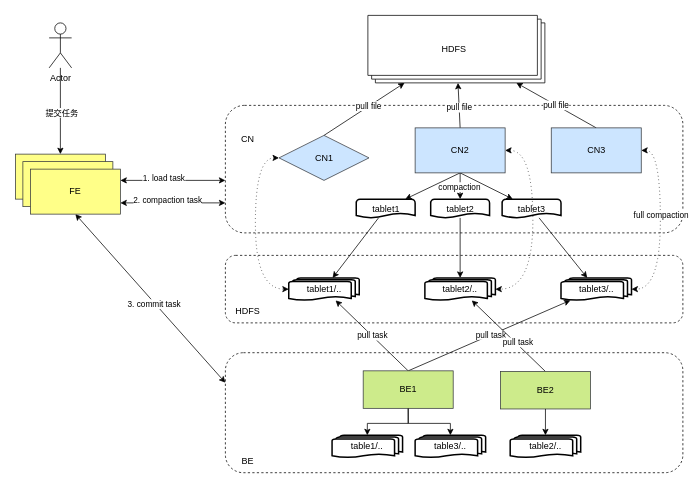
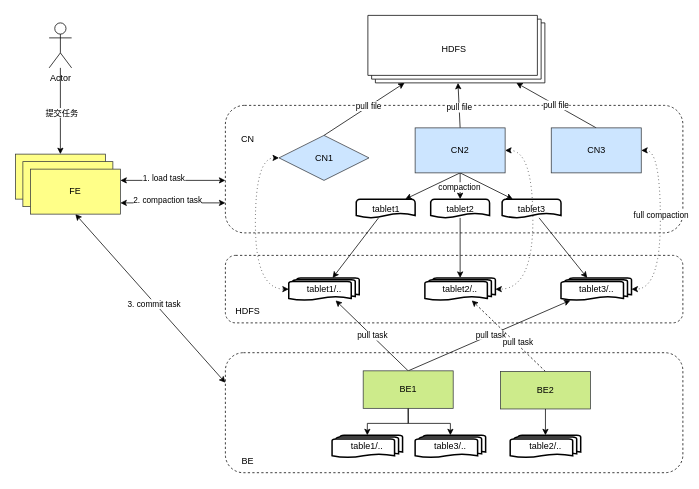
- <mxCell id="25" style="rounded=0;orthogonalLoop=1;jettySize=auto;html=1;exitX=0.5;exitY=0;exitDx=0;exitDy=0;" parent="1" source="27" target="17" edge="1"><mxGeometry relative="1" as="geometry" /></mxCell>
+ <mxCell id="25" style="rounded=0;orthogonalLoop=1;jettySize=auto;html=1;exitX=0.5;exitY=0;exitDx=0;exitDy=0;dashed=1;" parent="1" source="27" target="17" edge="1"><mxGeometry relative="1" as="geometry" /></mxCell>
